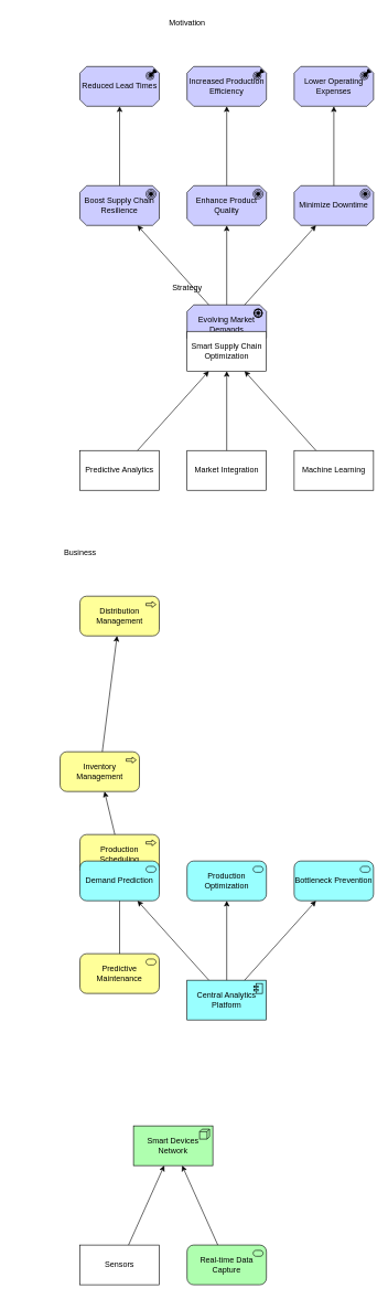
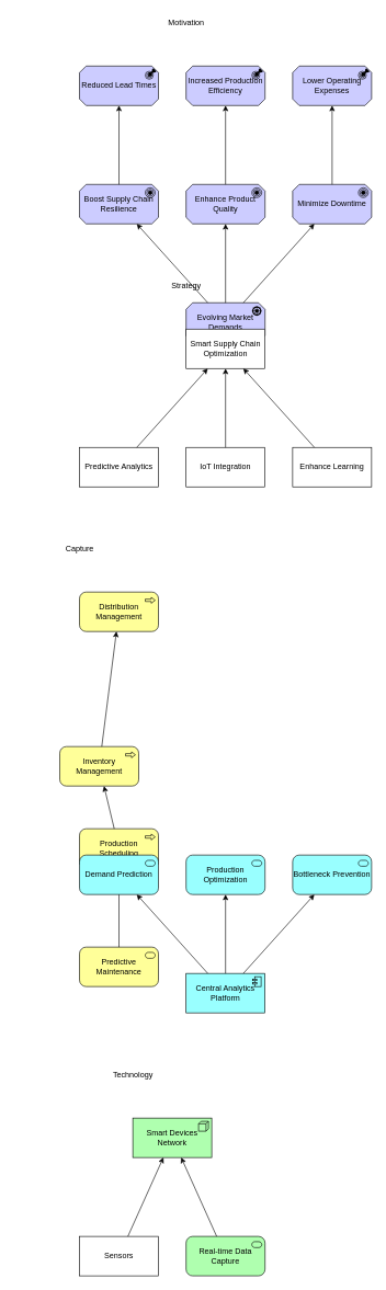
- <mxCell id="18" value="Market Integration" style="html=1;outlineConnect=0;whiteSpace=wrap;fillColor=#FFFFFF;shape=mxgraph.archimate3.rectangle;" vertex="1" parent="1"><mxGeometry x="282" y="680" width="120" height="60" as="geometry" /></mxCell>
+ <mxCell id="18" value="IoT Integration" style="html=1;outlineConnect=0;whiteSpace=wrap;fillColor=#FFFFFF;shape=mxgraph.archimate3.rectangle;" vertex="1" parent="1"><mxGeometry x="282" y="680" width="120" height="60" as="geometry" /></mxCell>
- <mxCell id="19" value="Machine Learning" style="html=1;outlineConnect=0;whiteSpace=wrap;fillColor=#FFFFFF;shape=mxgraph.archimate3.rectangle;" vertex="1" parent="1"><mxGeometry x="444" y="680" width="120" height="60" as="geometry" /></mxCell>
+ <mxCell id="19" value="Enhance Learning" style="html=1;outlineConnect=0;whiteSpace=wrap;fillColor=#FFFFFF;shape=mxgraph.archimate3.rectangle;" vertex="1" parent="1"><mxGeometry x="444" y="680" width="120" height="60" as="geometry" /></mxCell>
- <mxCell id="24" value="Business" style="text;html=1;align=center;verticalAlign=middle;resizable=0;points=[];" vertex="1" parent="1"><mxGeometry x="20" y="820" width="200" height="30" as="geometry" /></mxCell>
+ <mxCell id="24" value="Capture" style="text;html=1;align=center;verticalAlign=middle;resizable=0;points=[];" vertex="1" parent="1"><mxGeometry x="20" y="820" width="200" height="30" as="geometry" /></mxCell>
+ <mxCell id="39" value="Technology" style="text;html=1;align=center;verticalAlign=middle;resizable=0;points=[];" vertex="1" parent="1"><mxGeometry x="101" y="1620" width="200" height="30" as="geometry" /></mxCell>
